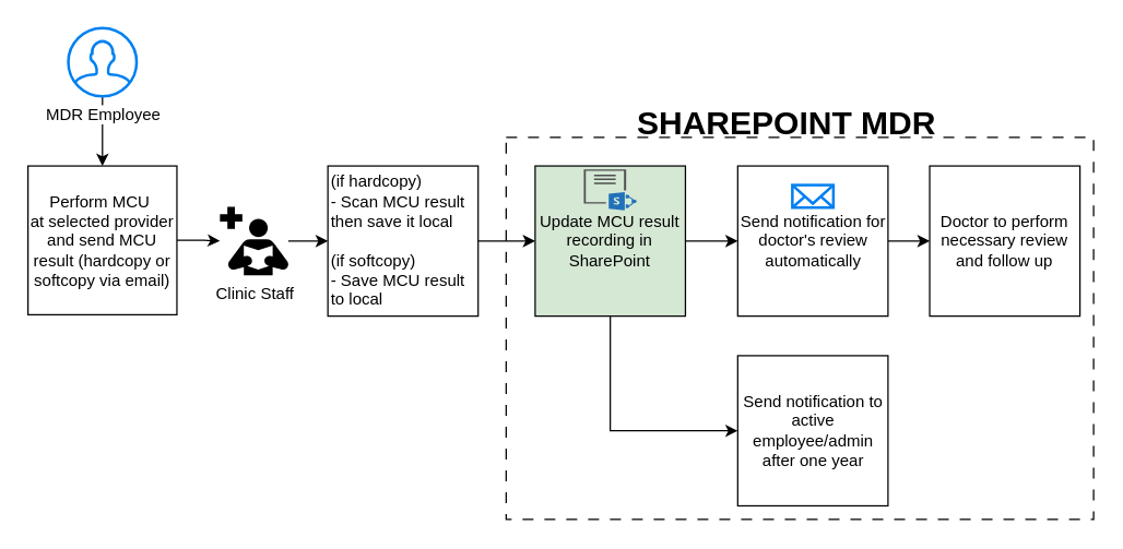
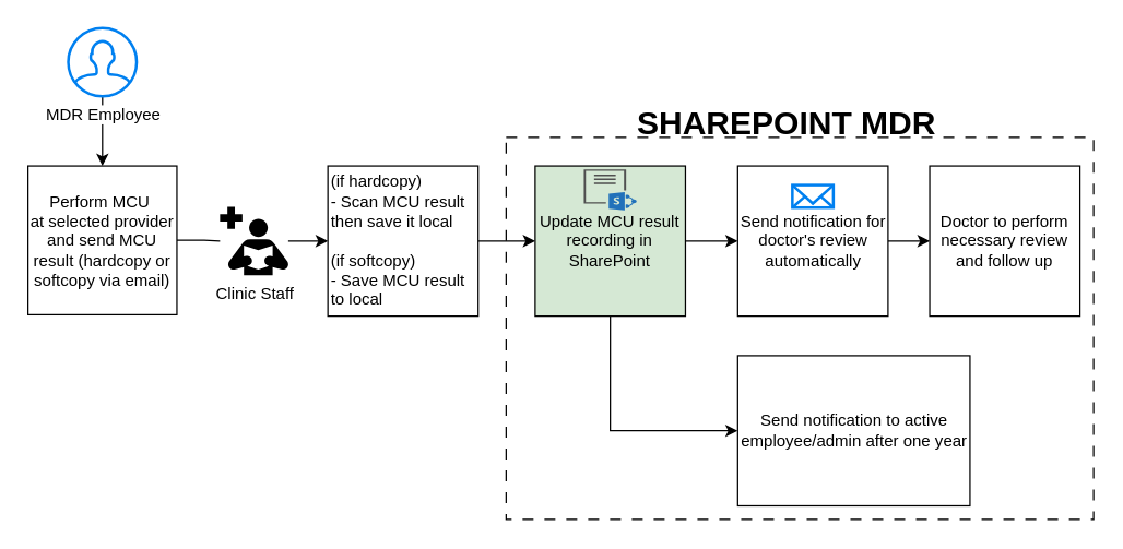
- <mxCell id="11" style="edgeStyle=orthogonalEdgeStyle;rounded=0;orthogonalLoop=1;jettySize=auto;html=1;exitX=1;exitY=0.5;exitDx=0;exitDy=0;" parent="1" source="12" target="5" edge="1"><mxGeometry relative="1" as="geometry" /></mxCell>
+ <mxCell id="11" style="edgeStyle=orthogonalEdgeStyle;rounded=0;orthogonalLoop=1;jettySize=auto;html=1;exitX=1;exitY=0.5;exitDx=0;exitDy=0;endArrow=none;" parent="1" source="12" target="5" edge="1"><mxGeometry relative="1" as="geometry" /></mxCell>
- <mxCell id="17" value="Send notification to active employee/admin after one year" style="whiteSpace=wrap;html=1;aspect=fixed;align=center;" parent="1" vertex="1"><mxGeometry x="539.5" y="260" width="110" height="110" as="geometry" /></mxCell>
+ <mxCell id="17" value="Send notification to active employee/admin after one year" style="whiteSpace=wrap;html=1;aspect=fixed;align=center;" parent="1" vertex="1"><mxGeometry x="539.5" y="260" width="170" height="110" as="geometry" /></mxCell>
